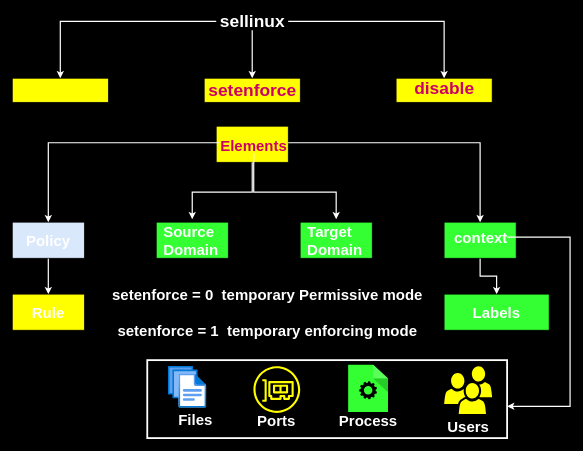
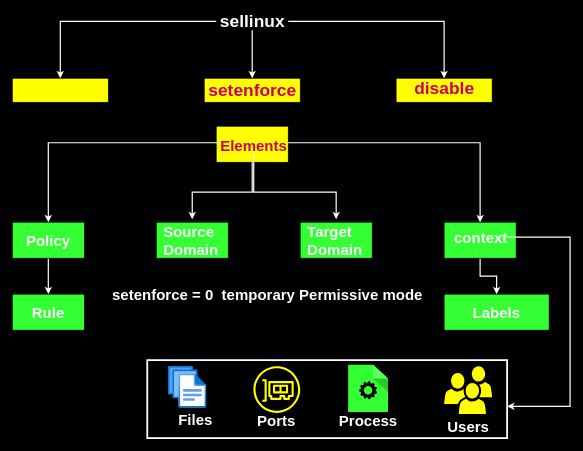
- <mxCell id="12" value="&lt;font color=&quot;#ffffff&quot; style=&quot;font-size: 25px&quot;&gt;&lt;b&gt;Policy&lt;/b&gt;&lt;/font&gt;" style="rounded=0;whiteSpace=wrap;html=1;fillColor=#dae8fc;" vertex="1" parent="1"><mxGeometry x="20" y="370" width="120" height="60" as="geometry" /></mxCell>
+ <mxCell id="12" value="&lt;font color=&quot;#ffffff&quot; style=&quot;font-size: 25px&quot;&gt;&lt;b&gt;Policy&lt;/b&gt;&lt;/font&gt;" style="rounded=0;whiteSpace=wrap;html=1;fillColor=#33FF33;" vertex="1" parent="1"><mxGeometry x="20" y="370" width="120" height="60" as="geometry" /></mxCell>
- <mxCell id="28" value="&lt;font color=&quot;#ffffff&quot;&gt;&lt;span style=&quot;font-size: 25px&quot;&gt;&lt;b&gt;Rule&lt;/b&gt;&lt;/span&gt;&lt;/font&gt;" style="rounded=0;whiteSpace=wrap;html=1;fillColor=#ffff00;" vertex="1" parent="1"><mxGeometry x="20" y="490" width="120" height="60" as="geometry" /></mxCell>
+ <mxCell id="28" value="&lt;font color=&quot;#ffffff&quot;&gt;&lt;span style=&quot;font-size: 25px&quot;&gt;&lt;b&gt;Rule&lt;/b&gt;&lt;/span&gt;&lt;/font&gt;" style="rounded=0;whiteSpace=wrap;html=1;fillColor=#33FF33;" vertex="1" parent="1"><mxGeometry x="20" y="490" width="120" height="60" as="geometry" /></mxCell>
- <mxCell id="31" value="&lt;b&gt;&lt;font style=&quot;font-size: 25px&quot; color=&quot;#ffffff&quot;&gt;setenforce = 1&amp;nbsp; temporary enforcing mode&lt;/font&gt;&lt;/b&gt;" style="text;html=1;resizable=0;autosize=1;align=center;verticalAlign=middle;points=[];fillColor=none;strokeColor=none;rounded=0;" vertex="1" parent="1"><mxGeometry x="189.5" y="540" width="510" height="20" as="geometry" /></mxCell>
